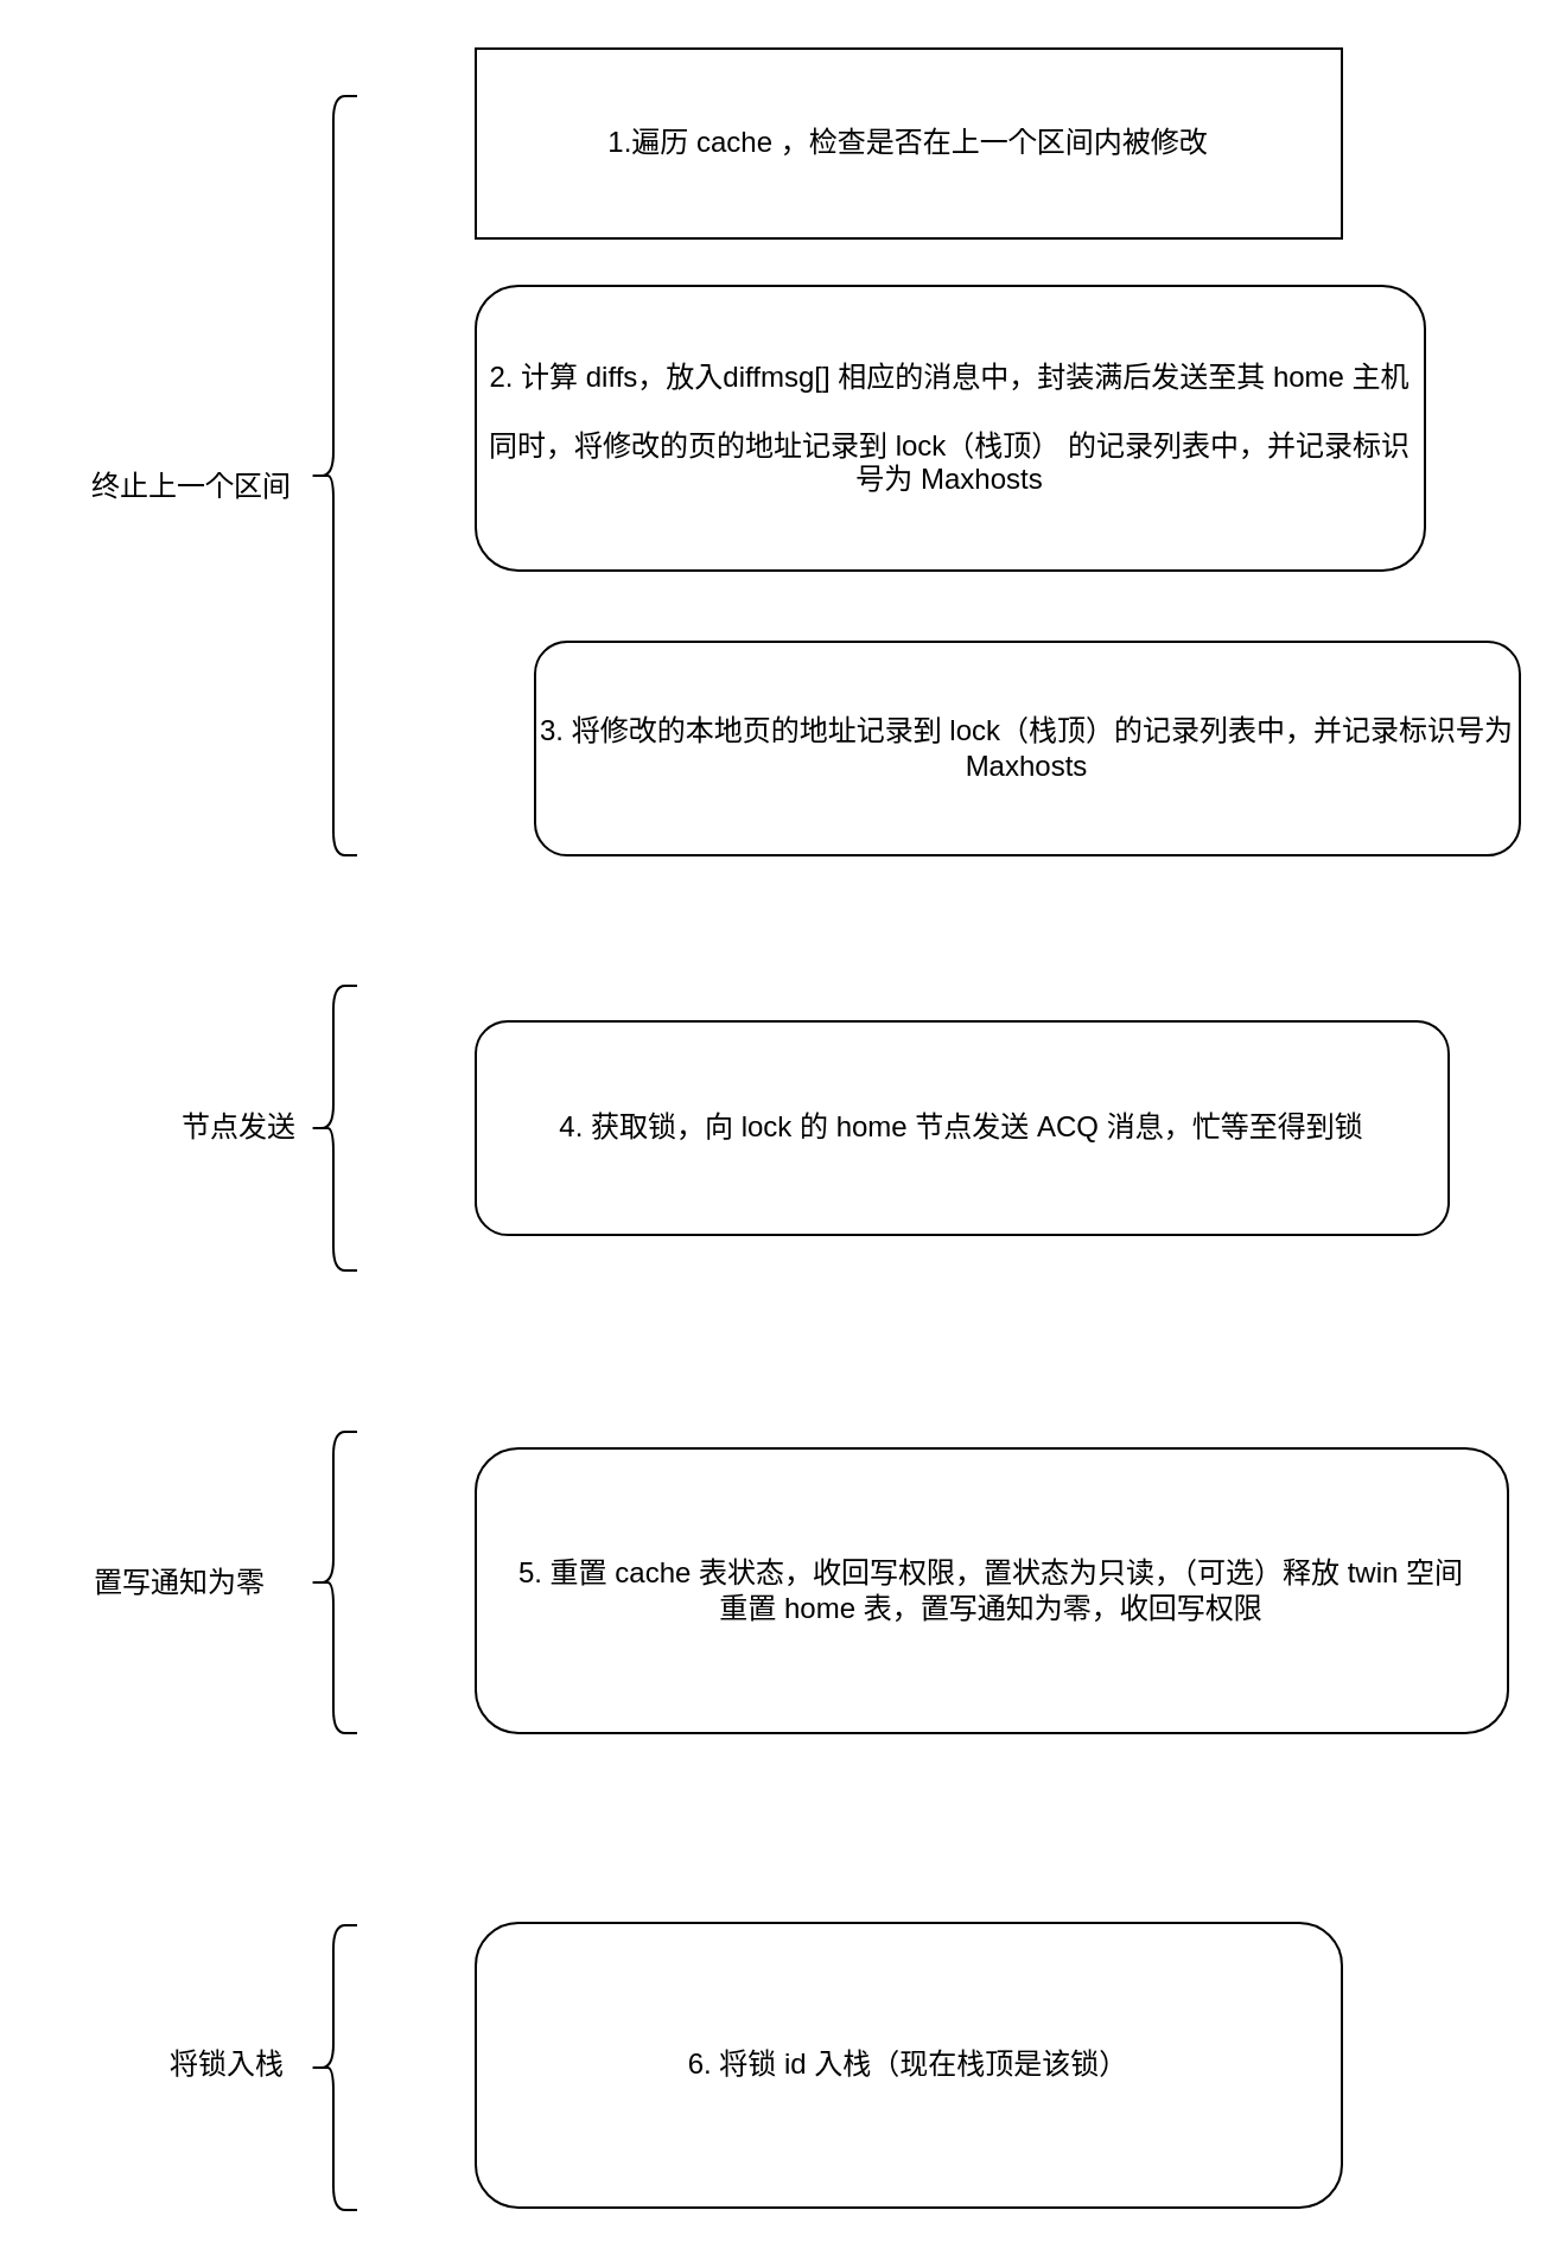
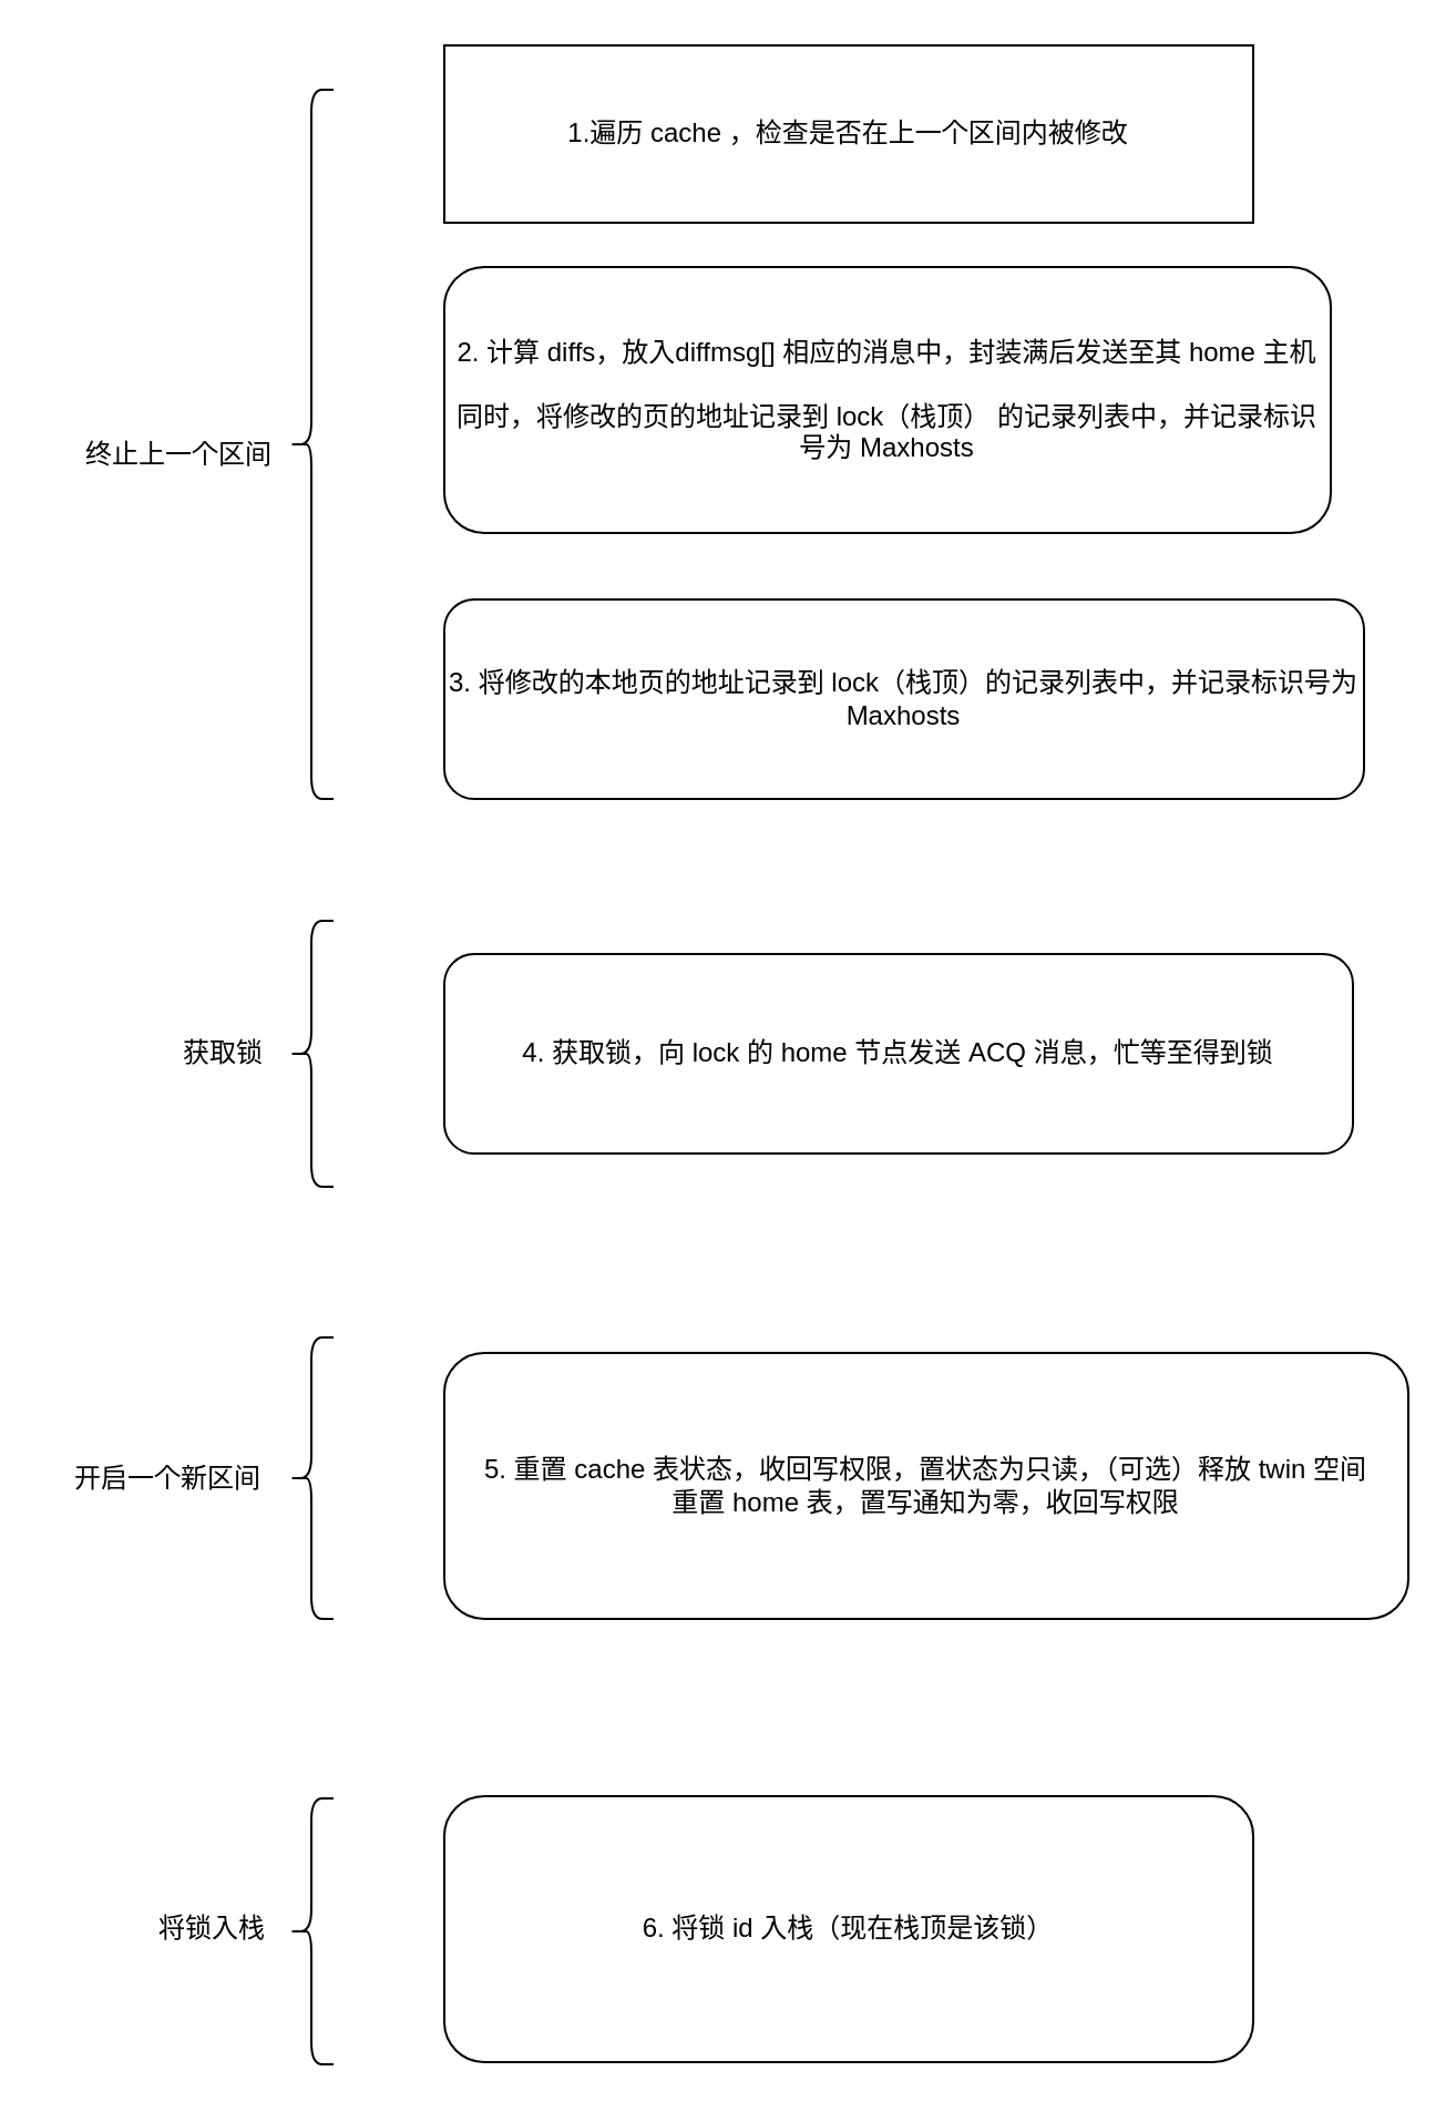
- <mxCell id="6" value="3. 将修改的本地页的地址记录到 lock（栈顶）的记录列表中，并记录标识号为 Maxhosts" style="rounded=1;whiteSpace=wrap;html=1;" vertex="1" parent="1"><mxGeometry x="225" y="270" width="415" height="90" as="geometry" /></mxCell>
+ <mxCell id="6" value="3. 将修改的本地页的地址记录到 lock（栈顶）的记录列表中，并记录标识号为 Maxhosts" style="rounded=1;whiteSpace=wrap;html=1;" vertex="1" parent="1"><mxGeometry x="200" y="270" width="415" height="90" as="geometry" /></mxCell>
- <mxCell id="9" value="节点发送" style="text;html=1;align=center;verticalAlign=middle;resizable=0;points=[];autosize=1;strokeColor=none;fillColor=none;" vertex="1" parent="1"><mxGeometry x="70" y="460" width="60" height="30" as="geometry" /></mxCell>
+ <mxCell id="9" value="获取锁" style="text;html=1;align=center;verticalAlign=middle;resizable=0;points=[];autosize=1;strokeColor=none;fillColor=none;" vertex="1" parent="1"><mxGeometry x="70" y="460" width="60" height="30" as="geometry" /></mxCell>
- <mxCell id="11" value="置写通知为零" style="text;html=1;align=center;verticalAlign=middle;resizable=0;points=[];autosize=1;strokeColor=none;fillColor=none;" vertex="1" parent="1"><mxGeometry x="20" y="651.5" width="110" height="30" as="geometry" /></mxCell>
+ <mxCell id="11" value="开启一个新区间" style="text;html=1;align=center;verticalAlign=middle;resizable=0;points=[];autosize=1;strokeColor=none;fillColor=none;" vertex="1" parent="1"><mxGeometry x="20" y="651.5" width="110" height="30" as="geometry" /></mxCell>
